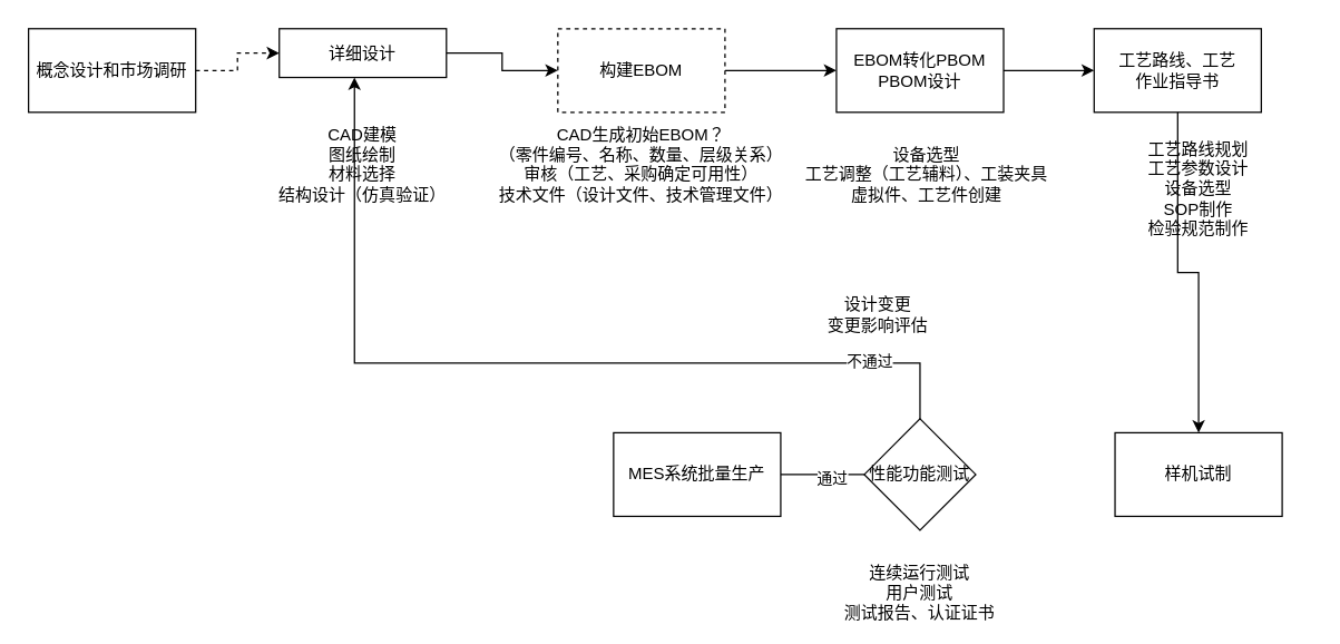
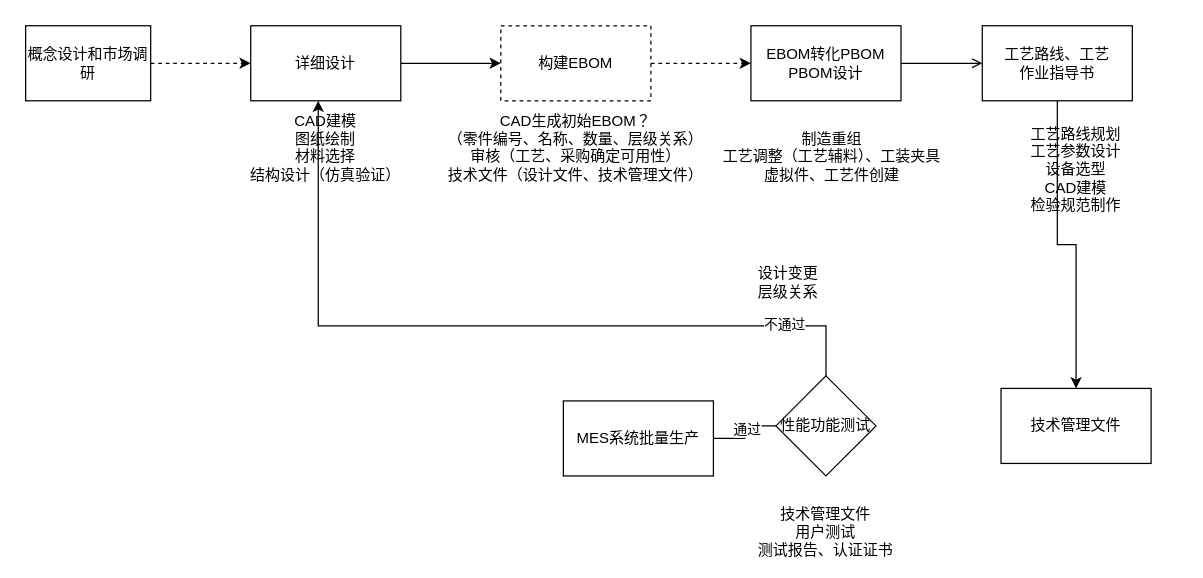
- <mxCell id="3" value="详细设计" style="rounded=0;whiteSpace=wrap;html=1;" parent="1" vertex="1"><mxGeometry x="200" y="20" width="120" height="35" as="geometry" /></mxCell>
+ <mxCell id="3" value="详细设计" style="rounded=0;whiteSpace=wrap;html=1;" parent="1" vertex="1"><mxGeometry x="200" y="20" width="120" height="60" as="geometry" /></mxCell>
- <mxCell id="8" value="概念设计和市场调研" style="rounded=0;whiteSpace=wrap;html=1;" parent="1" vertex="1"><mxGeometry x="20" y="20" width="120" height="60" as="geometry" /></mxCell>
+ <mxCell id="8" value="概念设计和市场调研" style="rounded=0;whiteSpace=wrap;html=1;" parent="1" vertex="1"><mxGeometry x="20" y="20" width="100" height="60" as="geometry" /></mxCell>
- <mxCell id="4" value="" style="edgeStyle=orthogonalEdgeStyle;rounded=0;orthogonalLoop=1;jettySize=auto;html=1;" parent="1" source="5" target="10" edge="1"><mxGeometry relative="1" as="geometry" /></mxCell>
+ <mxCell id="4" value="" style="edgeStyle=orthogonalEdgeStyle;rounded=0;orthogonalLoop=1;jettySize=auto;html=1;dashed=1;" parent="1" source="5" target="10" edge="1"><mxGeometry relative="1" as="geometry" /></mxCell>
- <mxCell id="9" value="" style="edgeStyle=orthogonalEdgeStyle;rounded=0;orthogonalLoop=1;jettySize=auto;html=1;" parent="1" source="10" target="14" edge="1"><mxGeometry relative="1" as="geometry" /></mxCell>
+ <mxCell id="9" value="" style="edgeStyle=orthogonalEdgeStyle;rounded=0;orthogonalLoop=1;jettySize=auto;html=1;endArrow=open;" parent="1" source="10" target="14" edge="1"><mxGeometry relative="1" as="geometry" /></mxCell>
- <mxCell id="12" value="设备选型&lt;br&gt;工艺调整（工艺辅料）、工装夹具&lt;br&gt;&lt;div&gt;虚拟件、工艺件创建&lt;/div&gt;" style="text;html=1;align=center;verticalAlign=middle;whiteSpace=wrap;rounded=0;" parent="1" vertex="1"><mxGeometry x="570" y="110" width="190" height="30" as="geometry" /></mxCell>
+ <mxCell id="12" value="制造重组&lt;br&gt;工艺调整（工艺辅料）、工装夹具&lt;br&gt;&lt;div&gt;虚拟件、工艺件创建&lt;/div&gt;" style="text;html=1;align=center;verticalAlign=middle;whiteSpace=wrap;rounded=0;" parent="1" vertex="1"><mxGeometry x="570" y="110" width="190" height="30" as="geometry" /></mxCell>
- <mxCell id="24" value="工艺路线规划&lt;br&gt;工艺参数设计&lt;br&gt;设备选型&lt;br&gt;SOP制作&lt;br&gt;检验规范制作" style="text;html=1;align=center;verticalAlign=middle;whiteSpace=wrap;rounded=0;" parent="1" vertex="1"><mxGeometry x="780" y="120" width="160" height="30" as="geometry" /></mxCell>
+ <mxCell id="24" value="工艺路线规划&lt;br&gt;工艺参数设计&lt;br&gt;设备选型&lt;br&gt;CAD建模&lt;br&gt;检验规范制作" style="text;html=1;align=center;verticalAlign=middle;whiteSpace=wrap;rounded=0;" parent="1" vertex="1"><mxGeometry x="780" y="120" width="160" height="30" as="geometry" /></mxCell>
- <mxCell id="22" value="&lt;div&gt;设计变更&lt;br&gt;变更影响评估&lt;/div&gt;" style="text;html=1;align=center;verticalAlign=middle;whiteSpace=wrap;rounded=0;" parent="1" vertex="1"><mxGeometry x="550" y="210" width="160" height="30" as="geometry" /></mxCell>
+ <mxCell id="22" value="&lt;div&gt;设计变更&lt;br&gt;层级关系&lt;/div&gt;" style="text;html=1;align=center;verticalAlign=middle;whiteSpace=wrap;rounded=0;" parent="1" vertex="1"><mxGeometry x="550" y="210" width="160" height="30" as="geometry" /></mxCell>
- <mxCell id="19" value="MES系统批量生产" style="whiteSpace=wrap;html=1;rounded=0;" parent="1" vertex="1"><mxGeometry x="440" y="310" width="120" height="60" as="geometry" /></mxCell>
+ <mxCell id="19" value="MES系统批量生产" style="whiteSpace=wrap;html=1;rounded=0;" parent="1" vertex="1"><mxGeometry x="450" y="320" width="120" height="60" as="geometry" /></mxCell>
- <mxCell id="15" value="样机试制" style="whiteSpace=wrap;html=1;rounded=0;" parent="1" vertex="1"><mxGeometry x="800" y="310" width="120" height="60" as="geometry" /></mxCell>
+ <mxCell id="15" value="技术管理文件" style="whiteSpace=wrap;html=1;rounded=0;" parent="1" vertex="1"><mxGeometry x="800" y="310" width="120" height="60" as="geometry" /></mxCell>
- <mxCell id="23" value="&lt;div&gt;连续运行测试&lt;br&gt;用户测试&lt;br&gt;测试报告、认证证书&lt;/div&gt;" style="text;html=1;align=center;verticalAlign=middle;whiteSpace=wrap;rounded=0;" parent="1" vertex="1"><mxGeometry x="580" y="410" width="160" height="30" as="geometry" /></mxCell>
+ <mxCell id="23" value="&lt;div&gt;技术管理文件&lt;br&gt;用户测试&lt;br&gt;测试报告、认证证书&lt;/div&gt;" style="text;html=1;align=center;verticalAlign=middle;whiteSpace=wrap;rounded=0;" parent="1" vertex="1"><mxGeometry x="580" y="410" width="160" height="30" as="geometry" /></mxCell>
